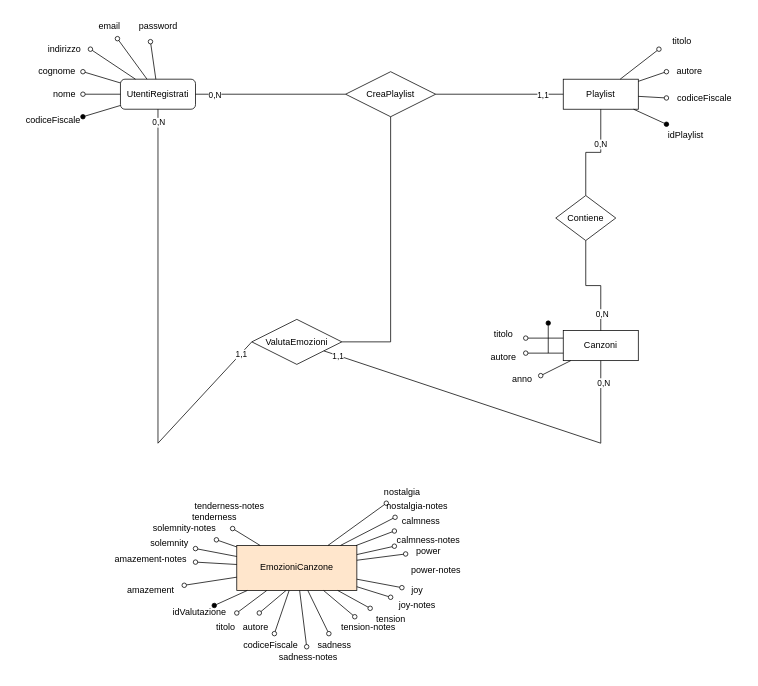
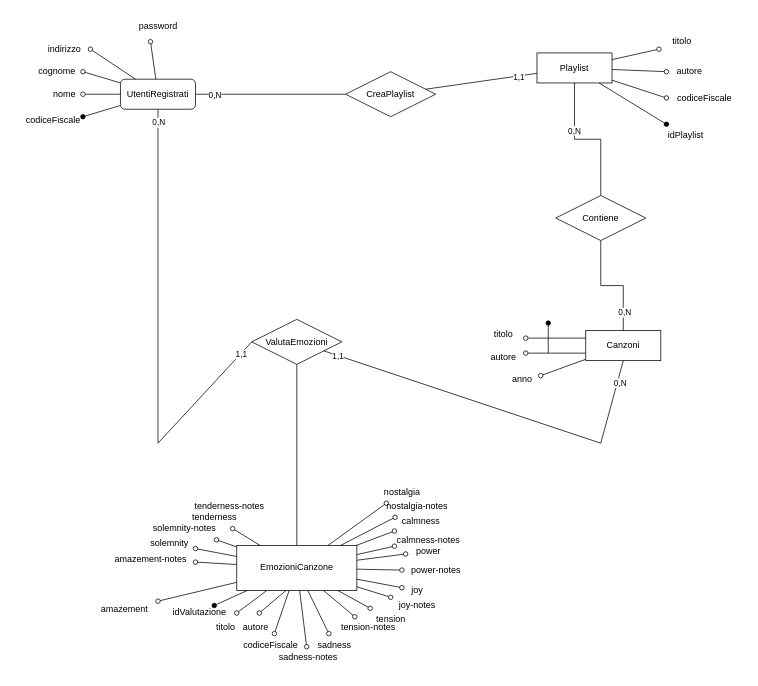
- <mxCell id="16" value="email" style="text;html=1;align=center;verticalAlign=middle;resizable=0;points=[];autosize=1;strokeColor=none;fillColor=none;" vertex="1" parent="1"><mxGeometry x="120" y="20" width="50" height="30" as="geometry" /></mxCell>
- <mxCell id="10" value="" style="endArrow=none;html=1;rounded=0;startArrow=oval;startFill=0;exitX=0.72;exitY=1.033;exitDx=0;exitDy=0;exitPerimeter=0;" edge="1" parent="1" source="16" target="2"><mxGeometry relative="1" as="geometry"><mxPoint x="160" y="55" as="sourcePoint" /><mxPoint x="220" y="45" as="targetPoint" /></mxGeometry></mxCell>
- <mxCell id="3" value="Playlist" style="whiteSpace=wrap;html=1;align=center;" vertex="1" parent="1"><mxGeometry x="750" y="105" width="100" height="40" as="geometry" /></mxCell>
+ <mxCell id="3" value="Playlist" style="whiteSpace=wrap;html=1;align=center;" vertex="1" parent="1"><mxGeometry x="715" y="70" width="100" height="40" as="geometry" /></mxCell>
- <mxCell id="85" value="Contiene" style="shape=rhombus;perimeter=rhombusPerimeter;whiteSpace=wrap;html=1;align=center;" vertex="1" parent="1"><mxGeometry x="740" y="260" width="80" height="60" as="geometry" /></mxCell>
+ <mxCell id="85" value="Contiene" style="shape=rhombus;perimeter=rhombusPerimeter;whiteSpace=wrap;html=1;align=center;" vertex="1" parent="1"><mxGeometry x="740" y="260" width="120" height="60" as="geometry" /></mxCell>
- <mxCell id="86" style="edgeStyle=orthogonalEdgeStyle;rounded=0;orthogonalLoop=1;jettySize=auto;html=1;startArrow=none;startFill=0;endArrow=none;endFill=0;" edge="1" parent="1" source="87" target="76"><mxGeometry relative="1" as="geometry" /></mxCell>
+ <mxCell id="86" style="edgeStyle=orthogonalEdgeStyle;rounded=0;orthogonalLoop=1;jettySize=auto;html=1;startArrow=none;startFill=0;endArrow=none;endFill=0;" edge="1" parent="1" source="87" target="5"><mxGeometry relative="1" as="geometry" /></mxCell>
- <mxCell id="4" value="Canzoni" style="whiteSpace=wrap;html=1;align=center;" vertex="1" parent="1"><mxGeometry x="750" y="440" width="100" height="40" as="geometry" /></mxCell>
+ <mxCell id="4" value="Canzoni" style="whiteSpace=wrap;html=1;align=center;" vertex="1" parent="1"><mxGeometry x="780" y="440" width="100" height="40" as="geometry" /></mxCell>
- <mxCell id="5" value="EmozioniCanzone" style="whiteSpace=wrap;html=1;align=center;fillColor=#ffe6cc;" vertex="1" parent="1"><mxGeometry x="315" y="726.25" width="160" height="60" as="geometry" /></mxCell>
+ <mxCell id="5" value="EmozioniCanzone" style="whiteSpace=wrap;html=1;align=center;" vertex="1" parent="1"><mxGeometry x="315" y="726.25" width="160" height="60" as="geometry" /></mxCell>
+ <mxCell id="40" value="" style="endArrow=none;html=1;rounded=0;startArrow=oval;startFill=0;" edge="1" parent="1" source="67" target="5"><mxGeometry relative="1" as="geometry"><mxPoint x="550" y="718.75" as="sourcePoint" /><mxPoint x="575" y="676.25" as="targetPoint" /></mxGeometry></mxCell>
- <mxCell id="56" value="amazement" style="text;html=1;align=center;verticalAlign=middle;resizable=0;points=[];autosize=1;strokeColor=none;fillColor=none;" vertex="1" parent="1"><mxGeometry x="155" y="771.25" width="90" height="30" as="geometry" /></mxCell>
+ <mxCell id="56" value="amazement" style="text;html=1;align=center;verticalAlign=middle;resizable=0;points=[];autosize=1;strokeColor=none;fillColor=none;" vertex="1" parent="1"><mxGeometry x="120" y="796.25" width="90" height="30" as="geometry" /></mxCell>
